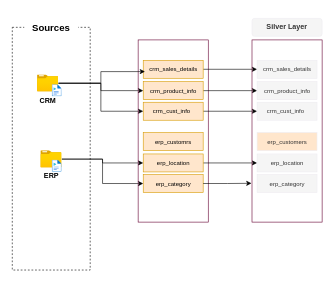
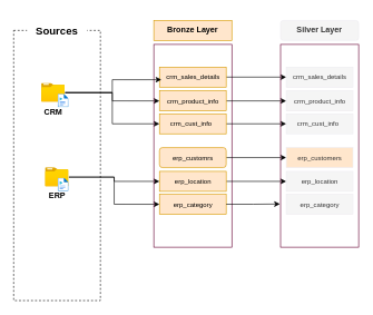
+ <mxCell id="12" value="&lt;b&gt;Bronze Layer&lt;/b&gt;" style="rounded=0;whiteSpace=wrap;html=1;fillColor=#ffe6cc;strokeColor=#d79b00;" parent="1" vertex="1"><mxGeometry x="230" y="30" width="117" height="30" as="geometry" /></mxCell>
- <mxCell id="22" value="&lt;font style=&quot;font-size: 10px;&quot;&gt;erp_customrs&lt;/font&gt;" style="rounded=0;whiteSpace=wrap;html=1;fillColor=#ffe6cc;strokeColor=#d79b00;" parent="1" vertex="1"><mxGeometry x="238.5" y="220.64" width="100" height="30" as="geometry" /></mxCell>
+ <mxCell id="22" value="&lt;font style=&quot;font-size: 10px;&quot;&gt;erp_customrs&lt;/font&gt;" style="whiteSpace=wrap;html=1;fillColor=#ffe6cc;strokeColor=#d79b00;rounded=1;" parent="1" vertex="1"><mxGeometry x="238.5" y="220.64" width="100" height="30" as="geometry" /></mxCell>
+ <mxCell id="21" style="edgeStyle=orthogonalEdgeStyle;rounded=0;orthogonalLoop=1;jettySize=auto;html=1;entryX=0;entryY=0.5;entryDx=0;entryDy=0;" edge="1" parent="1" source="22" target="31"><mxGeometry relative="1" as="geometry" /></mxCell>
